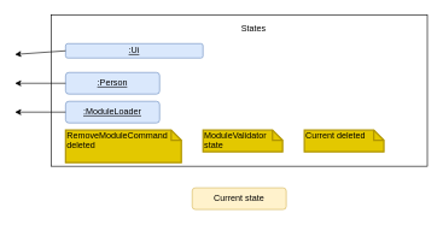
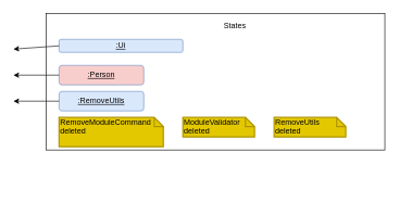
- <mxCell id="3" value="States" style="text;html=1;strokeColor=none;fillColor=none;align=center;verticalAlign=middle;whiteSpace=wrap;rounded=0;" vertex="1" parent="1"><mxGeometry x="330" y="30" width="40" height="20" as="geometry" /></mxCell>
+ <mxCell id="3" value="States" style="text;html=1;strokeColor=none;fillColor=none;align=center;verticalAlign=middle;whiteSpace=wrap;rounded=0;" vertex="1" parent="1"><mxGeometry x="340" y="30" width="40" height="20" as="geometry" /></mxCell>
- <mxCell id="5" value=":Person" style="rounded=1;whiteSpace=wrap;html=1;fillColor=#dae8fc;strokeColor=#6c8ebf;fontStyle=4" vertex="1" parent="1"><mxGeometry x="90" y="100" width="130" height="30" as="geometry" /></mxCell>
+ <mxCell id="5" value=":Person" style="rounded=1;whiteSpace=wrap;html=1;fillColor=#f8cecc;strokeColor=#6c8ebf;fontStyle=4;" vertex="1" parent="1"><mxGeometry x="90" y="100" width="130" height="30" as="geometry" /></mxCell>
- <mxCell id="6" value=":ModuleLoader" style="rounded=1;whiteSpace=wrap;html=1;fillColor=#dae8fc;strokeColor=#6c8ebf;fontStyle=4" vertex="1" parent="1"><mxGeometry x="90" y="140" width="130" height="30" as="geometry" /></mxCell>
+ <mxCell id="6" value=":RemoveUtils" style="rounded=1;whiteSpace=wrap;html=1;fillColor=#dae8fc;strokeColor=#6c8ebf;fontStyle=4" vertex="1" parent="1"><mxGeometry x="90" y="140" width="130" height="30" as="geometry" /></mxCell>
- <mxCell id="13" value="Current deleted" style="shape=note;whiteSpace=wrap;html=1;size=14;verticalAlign=top;align=left;spacingTop=-6;fillColor=#e3c800;strokeColor=#B09500;labelBorderColor=none;strokeWidth=2;" vertex="1" parent="1"><mxGeometry x="420" y="180" width="110" height="30" as="geometry" /></mxCell>
+ <mxCell id="13" value="RemoveUtils deleted" style="shape=note;whiteSpace=wrap;html=1;size=14;verticalAlign=top;align=left;spacingTop=-6;fillColor=#e3c800;strokeColor=#B09500;labelBorderColor=none;strokeWidth=2;" vertex="1" parent="1"><mxGeometry x="420" y="180" width="110" height="30" as="geometry" /></mxCell>
- <mxCell id="12" value="ModuleValidator&lt;br&gt;state" style="shape=note;whiteSpace=wrap;html=1;size=14;verticalAlign=top;align=left;spacingTop=-6;fillColor=#e3c800;strokeColor=#B09500;labelBorderColor=none;strokeWidth=2;" vertex="1" parent="1"><mxGeometry x="280" y="180" width="110" height="30" as="geometry" /></mxCell>
+ <mxCell id="12" value="ModuleValidator&lt;br&gt;deleted" style="shape=note;whiteSpace=wrap;html=1;size=14;verticalAlign=top;align=left;spacingTop=-6;fillColor=#e3c800;strokeColor=#B09500;labelBorderColor=none;strokeWidth=2;" vertex="1" parent="1"><mxGeometry x="280" y="180" width="110" height="30" as="geometry" /></mxCell>
- <mxCell id="10" value="Current state" style="rounded=1;whiteSpace=wrap;html=1;fillColor=#fff2cc;strokeColor=#d6b656;fontStyle=0" vertex="1" parent="1"><mxGeometry x="265" y="260" width="130" height="30" as="geometry" /></mxCell>
